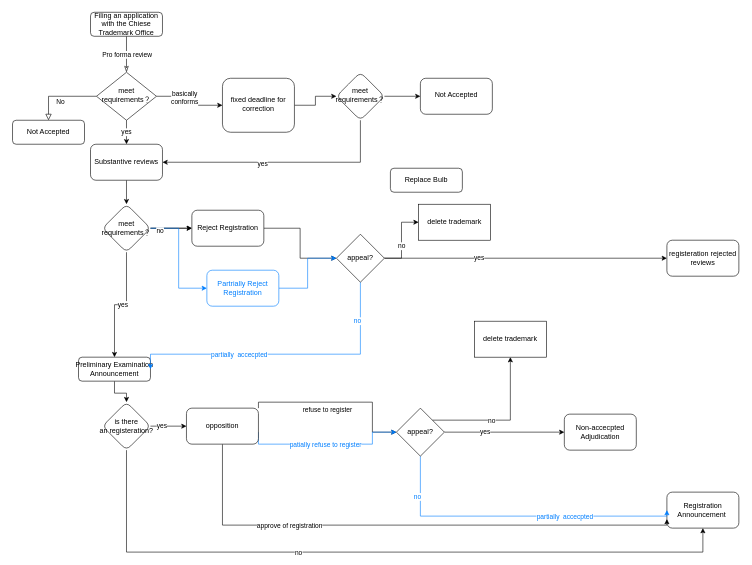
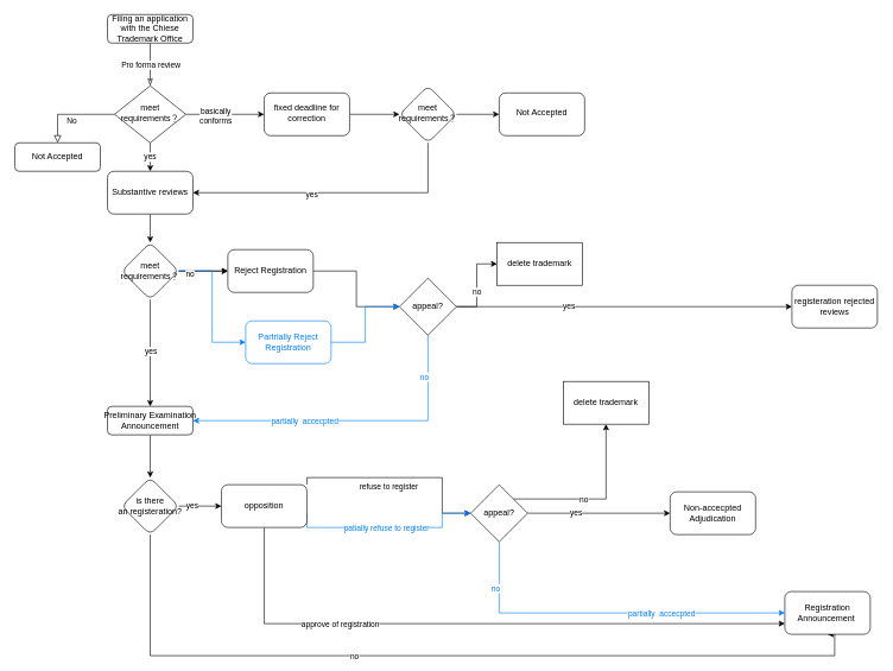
- <mxCell id="15" value="fixed deadline for correction" style="rounded=1;whiteSpace=wrap;html=1;shadow=0;strokeWidth=1;spacing=6;spacingTop=-4;" vertex="1" parent="1"><mxGeometry x="370" y="130" width="120" height="90" as="geometry" /></mxCell>
+ <mxCell id="15" value="fixed deadline for correction" style="rounded=1;whiteSpace=wrap;html=1;shadow=0;strokeWidth=1;spacing=6;spacingTop=-4;" vertex="1" parent="1"><mxGeometry x="370" y="130" width="120" height="60" as="geometry" /></mxCell>
- <mxCell id="13" value="Replace Bulb" style="rounded=1;whiteSpace=wrap;html=1;fontSize=12;glass=0;strokeWidth=1;shadow=0;" parent="1" vertex="1"><mxGeometry x="650" y="280" width="120" height="40" as="geometry" /></mxCell>
- <mxCell id="12" value="Preliminary&amp;nbsp;Examination Announcement" style="rounded=1;whiteSpace=wrap;html=1;fontSize=12;glass=0;strokeWidth=1;shadow=0;" parent="1" vertex="1"><mxGeometry x="130" y="595" width="120" height="40" as="geometry" /></mxCell>
+ <mxCell id="12" value="Preliminary&amp;nbsp;Examination Announcement" style="rounded=1;whiteSpace=wrap;html=1;fontSize=12;glass=0;strokeWidth=1;shadow=0;" parent="1" vertex="1"><mxGeometry x="150" y="570" width="120" height="40" as="geometry" /></mxCell>
- <mxCell id="49" value="Registration Announcement&amp;nbsp;" style="whiteSpace=wrap;html=1;rounded=1;glass=0;strokeWidth=1;shadow=0;" vertex="1" parent="1"><mxGeometry x="1111" y="820" width="120" height="60" as="geometry" /></mxCell>
+ <mxCell id="49" value="Registration Announcement&amp;nbsp;" style="whiteSpace=wrap;html=1;rounded=1;glass=0;strokeWidth=1;shadow=0;" vertex="1" parent="1"><mxGeometry x="1101" y="830" width="120" height="60" as="geometry" /></mxCell>
